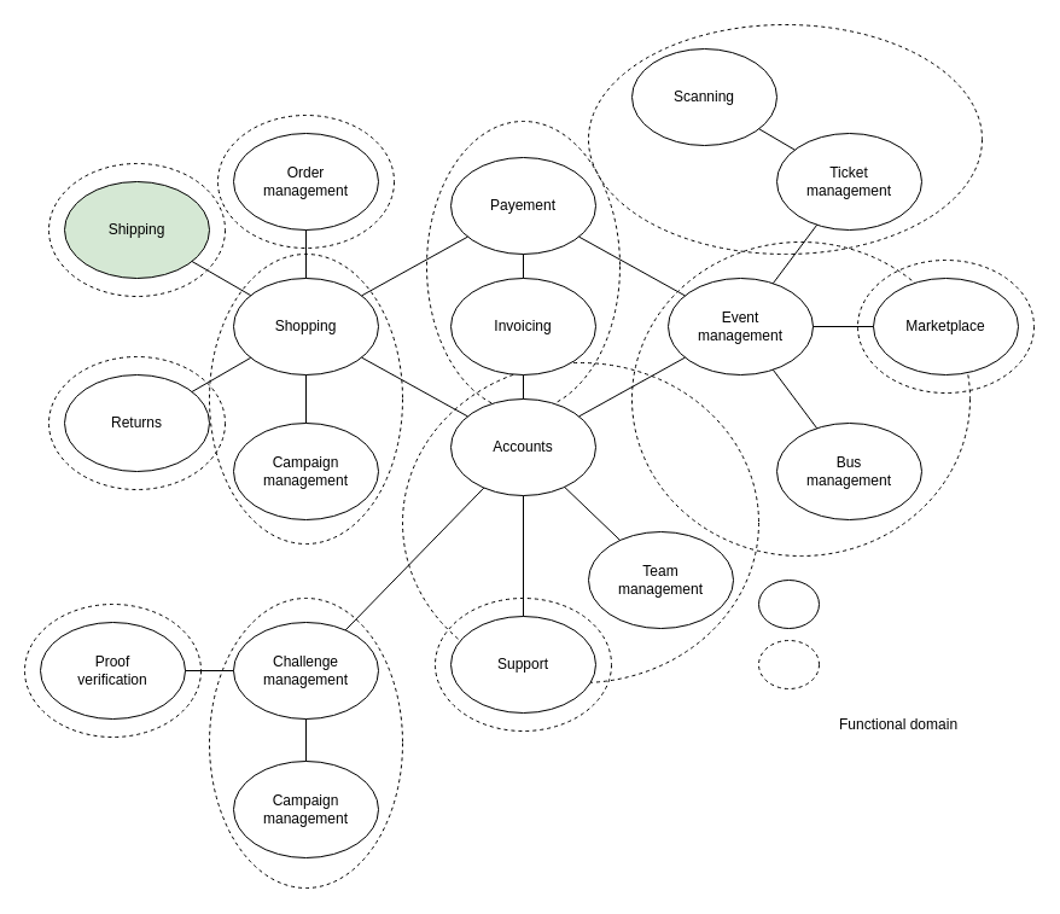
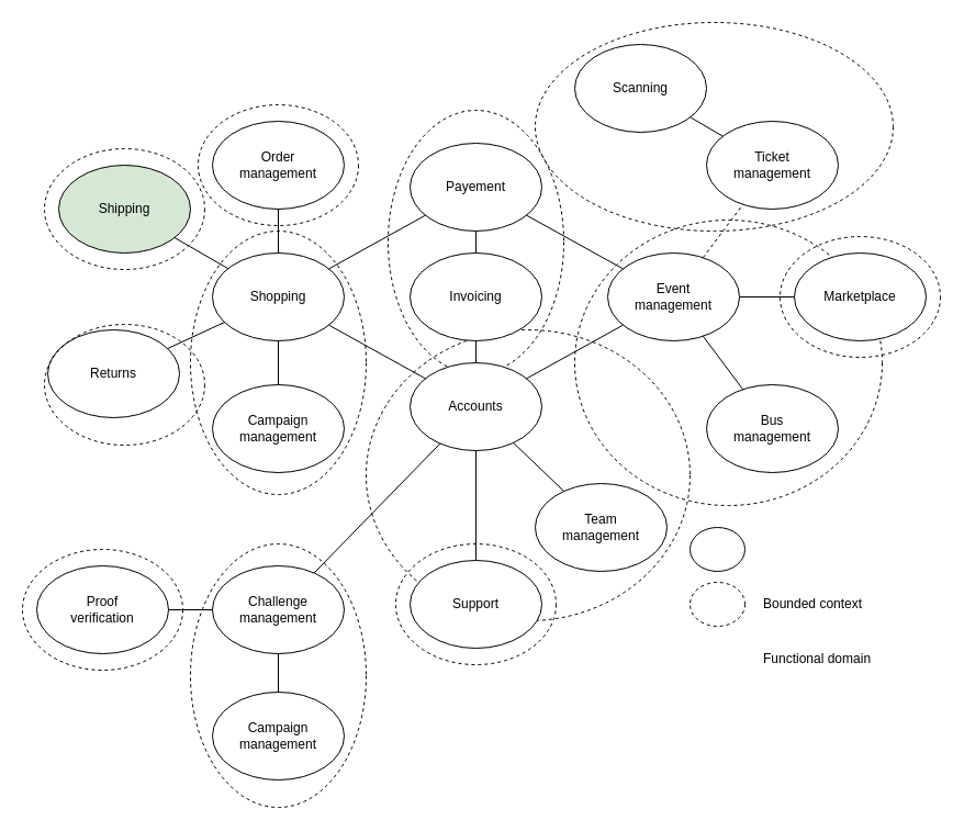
- <mxCell id="37" value="" style="endArrow=none;html=1;" parent="1" source="16" target="36" edge="1"><mxGeometry width="50" height="50" relative="1" as="geometry"><mxPoint x="523" y="320" as="sourcePoint" /><mxPoint x="573" y="270" as="targetPoint" /></mxGeometry></mxCell>
+ <mxCell id="37" value="" style="endArrow=none;html=1;dashed=1;" parent="1" source="16" target="36" edge="1"><mxGeometry width="50" height="50" relative="1" as="geometry"><mxPoint x="523" y="320" as="sourcePoint" /><mxPoint x="573" y="270" as="targetPoint" /></mxGeometry></mxCell>
- <mxCell id="13" value="Returns" style="ellipse;whiteSpace=wrap;html=1;" parent="1" vertex="1"><mxGeometry x="53" y="310" width="120" height="80" as="geometry" /></mxCell>
+ <mxCell id="13" value="Returns" style="ellipse;whiteSpace=wrap;html=1;" parent="1" vertex="1"><mxGeometry x="43" y="300" width="120" height="80" as="geometry" /></mxCell>
+ <mxCell id="44" value="Bounded context" style="text;html=1;align=left;verticalAlign=middle;resizable=0;points=[];autosize=1;strokeColor=none;fillColor=none;" parent="1" vertex="1"><mxGeometry x="693" y="535" width="110" height="30" as="geometry" /></mxCell>
